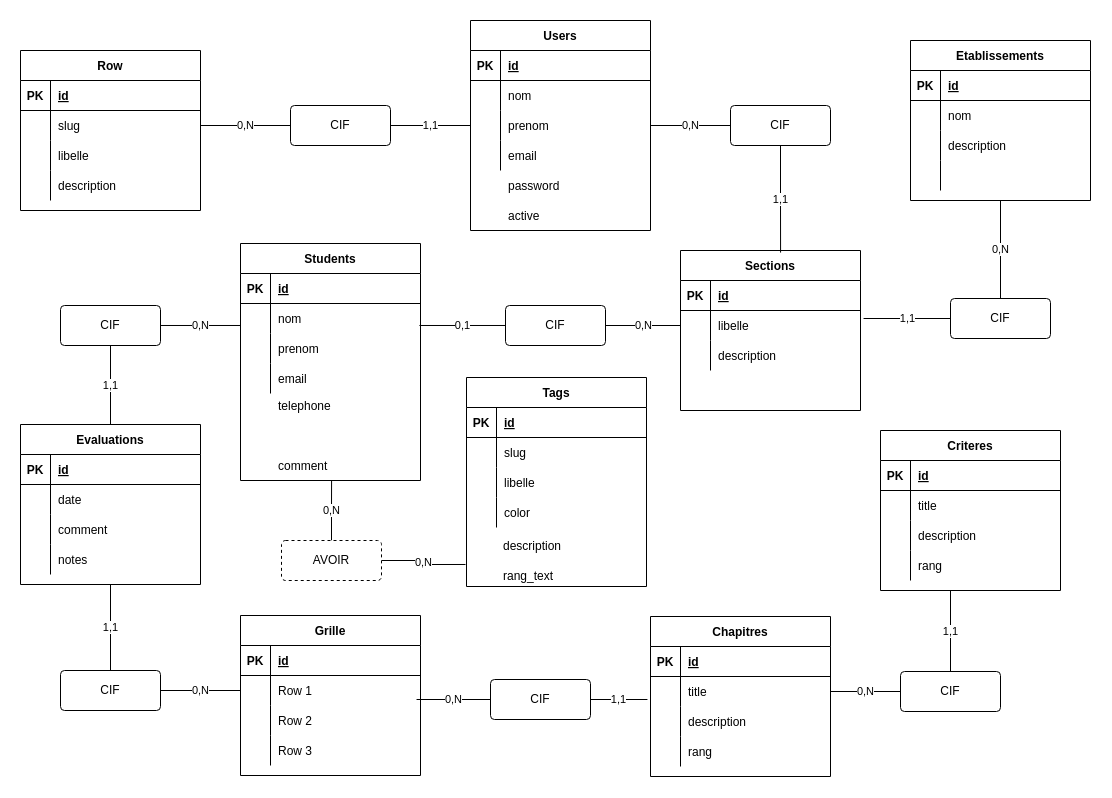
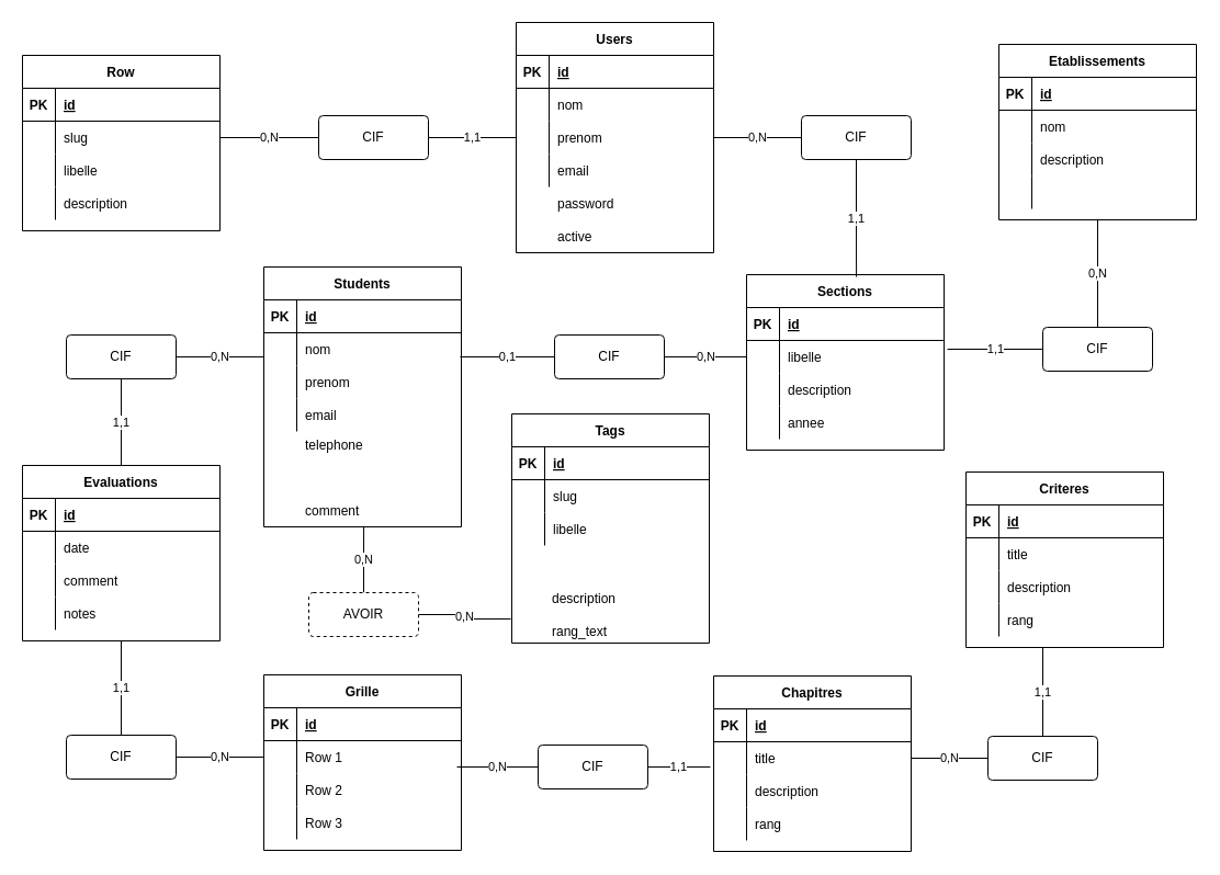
+ <mxCell id="59" value="annee" style="shape=partialRectangle;connectable=0;fillColor=none;top=0;left=0;bottom=0;right=0;align=left;spacingLeft=6;overflow=hidden;" parent="57" vertex="1"><mxGeometry x="30" width="150" height="30" as="geometry" /></mxCell>
- <mxCell id="166" value="color" style="shape=partialRectangle;connectable=0;fillColor=none;top=0;left=0;bottom=0;right=0;align=left;spacingLeft=6;overflow=hidden;" parent="164" vertex="1"><mxGeometry x="30" width="150" height="30" as="geometry" /></mxCell>
